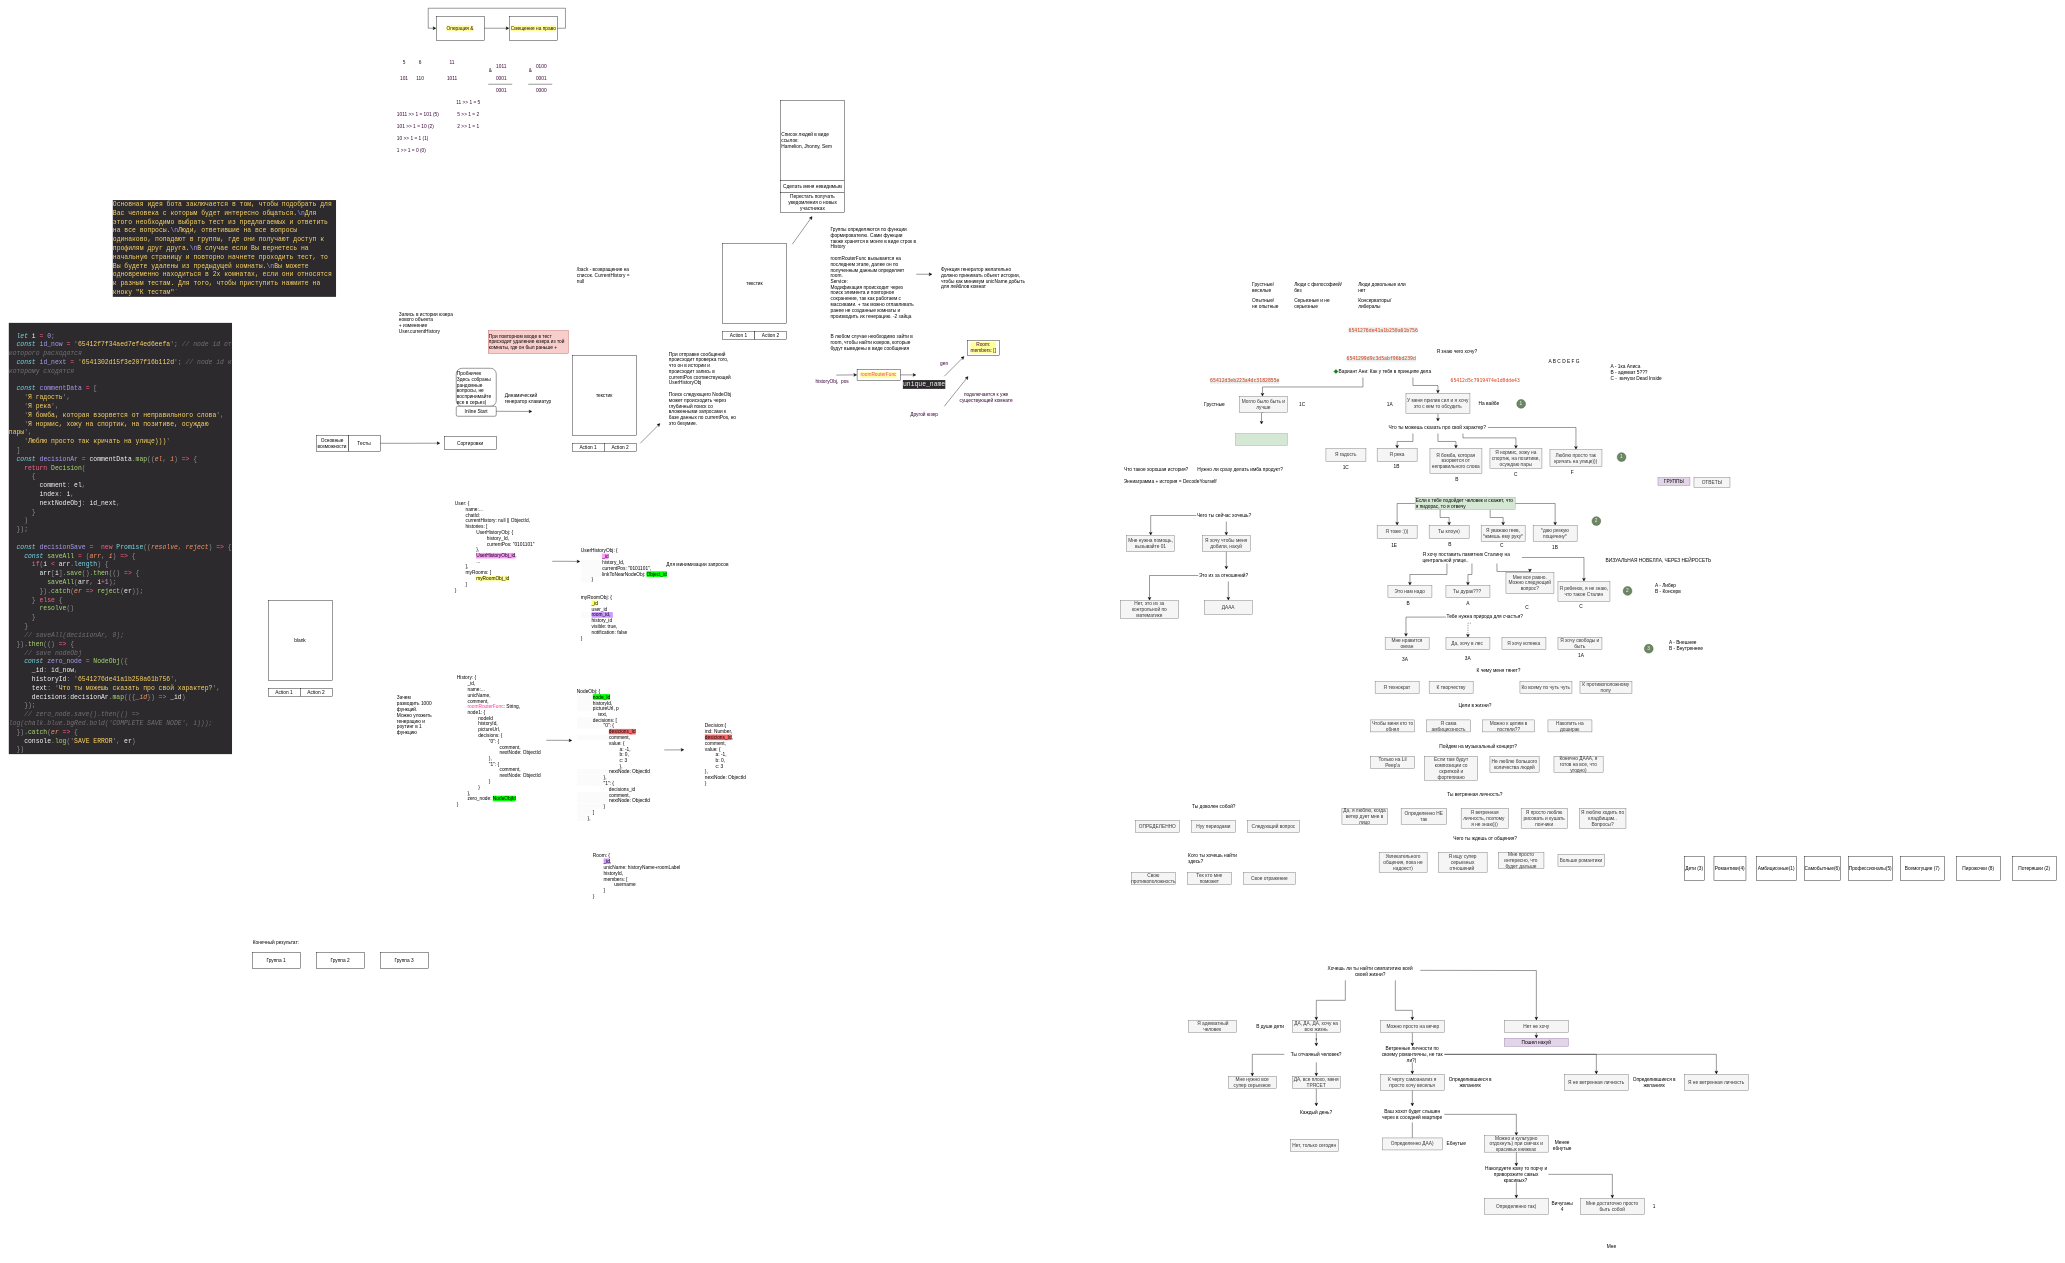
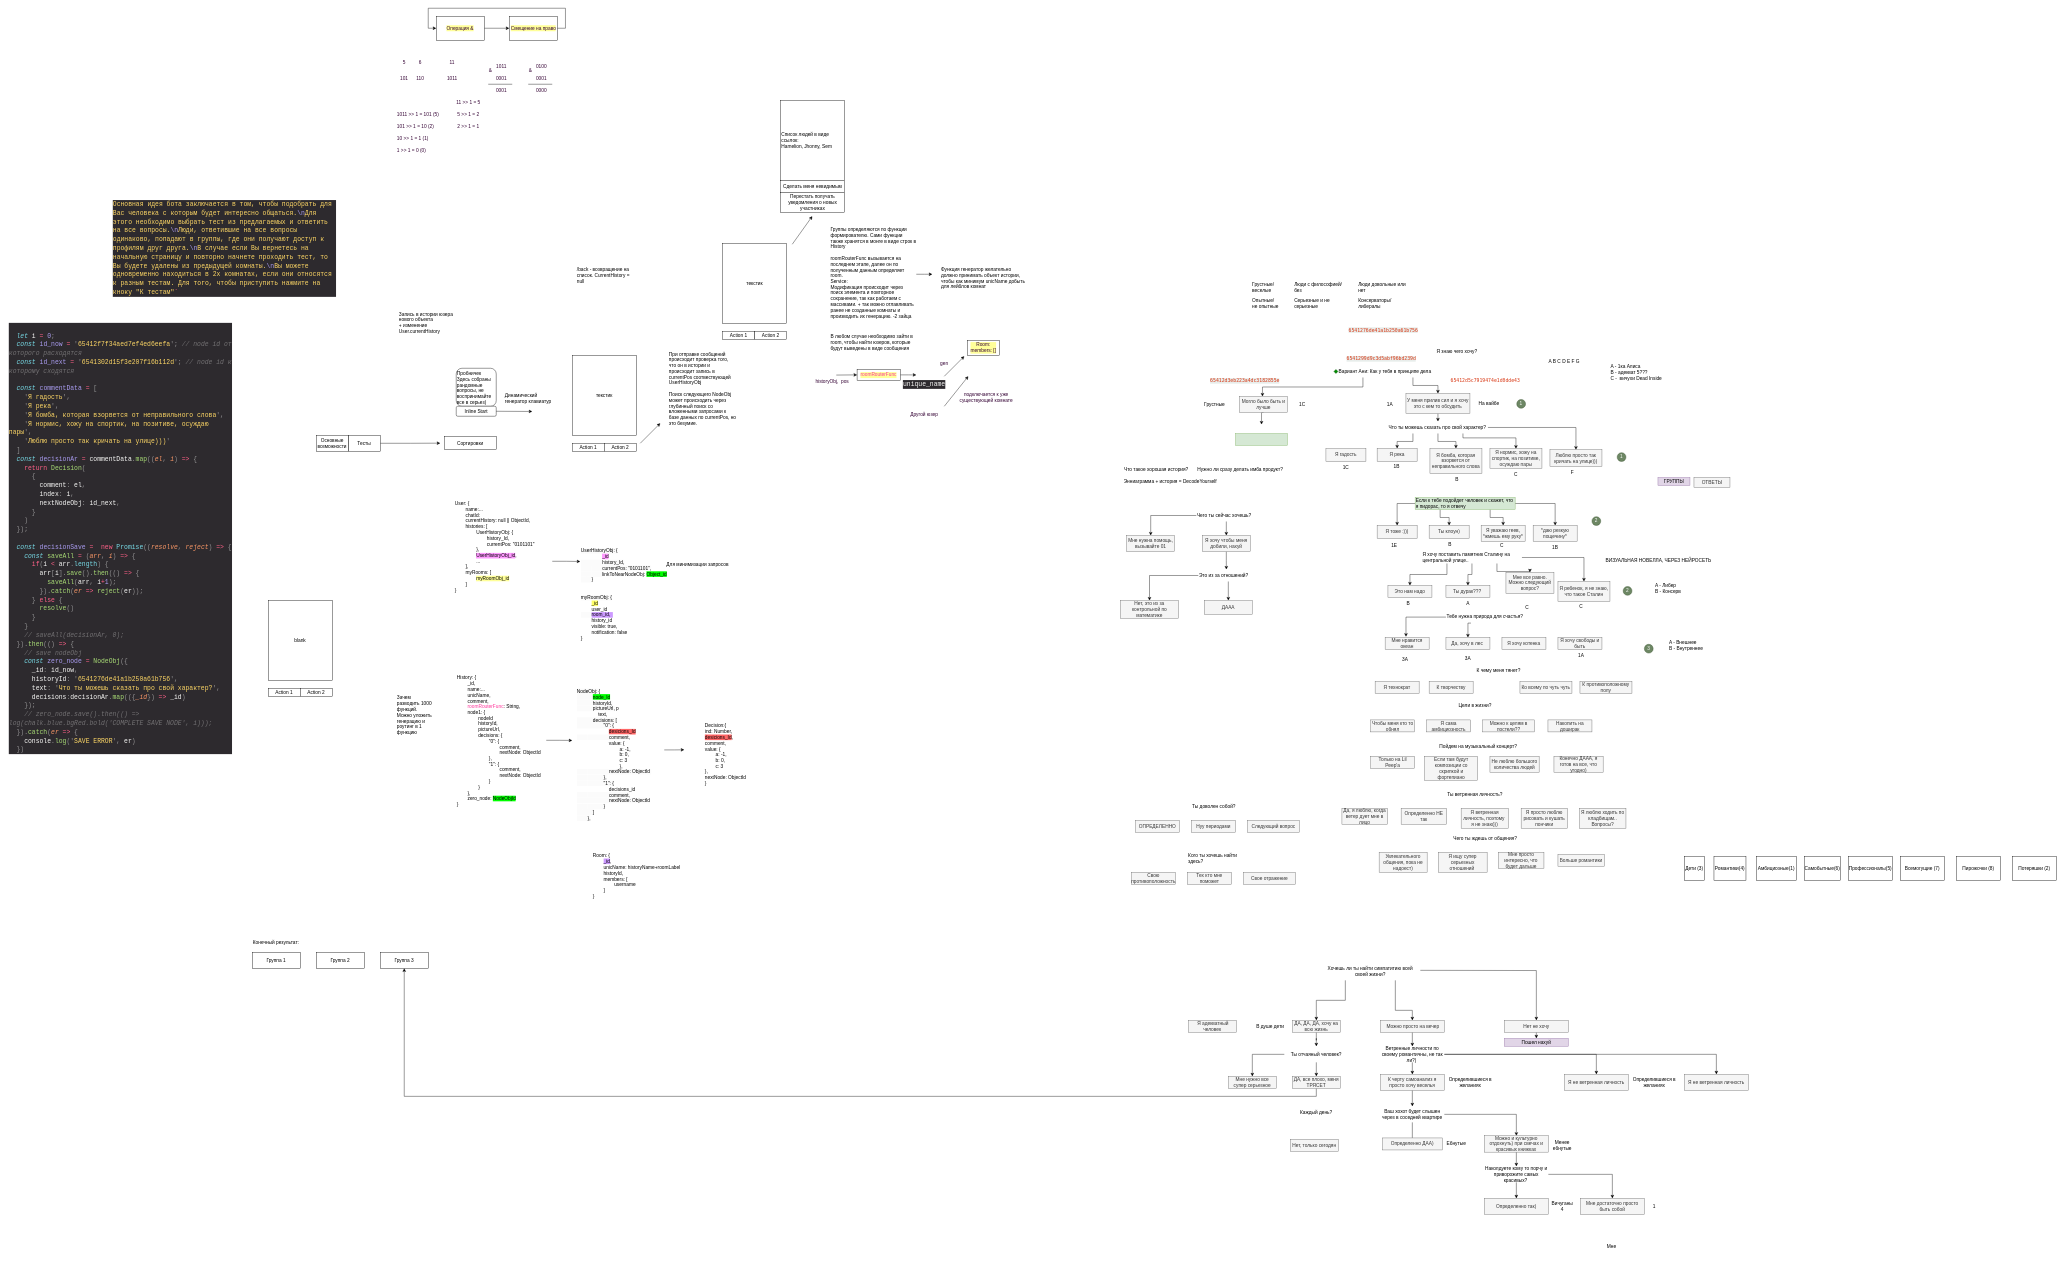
- <mxCell id="198" value="При повторном входе в тест присходит удаление юзера из той комнаты, где он был раньше +" style="text;html=1;strokeColor=#b85450;fillColor=#f8cecc;align=left;verticalAlign=top;whiteSpace=wrap;rounded=0;" parent="1" vertex="1"><mxGeometry x="1220" y="826" width="200" height="57" as="geometry" /></mxCell>
- <mxCell id="114" style="edgeStyle=orthogonalEdgeStyle;rounded=0;orthogonalLoop=1;jettySize=auto;html=1;exitX=0.25;exitY=1;exitDx=0;exitDy=0;entryX=0.5;entryY=0;entryDx=0;entryDy=0;dashed=1;" parent="1" source="116" target="118" edge="1"><mxGeometry relative="1" as="geometry" /></mxCell>
+ <mxCell id="114" style="edgeStyle=orthogonalEdgeStyle;rounded=0;orthogonalLoop=1;jettySize=auto;html=1;exitX=0.25;exitY=1;exitDx=0;exitDy=0;entryX=0.5;entryY=0;entryDx=0;entryDy=0;" parent="1" source="116" target="118" edge="1"><mxGeometry relative="1" as="geometry" /></mxCell>
- <mxCell id="62" style="edgeStyle=orthogonalEdgeStyle;rounded=0;orthogonalLoop=1;jettySize=auto;html=1;exitX=0.5;exitY=1;exitDx=0;exitDy=0;entryX=0.5;entryY=0;entryDx=0;entryDy=0;" parent="1" source="63" target="70" edge="1"><mxGeometry relative="1" as="geometry" /></mxCell>
+ <mxCell id="62" style="edgeStyle=orthogonalEdgeStyle;rounded=0;orthogonalLoop=1;jettySize=auto;html=1;exitX=0.5;exitY=1;exitDx=0;exitDy=0;" parent="1" source="63" target="13" edge="1"><mxGeometry relative="1" as="geometry" /></mxCell>
